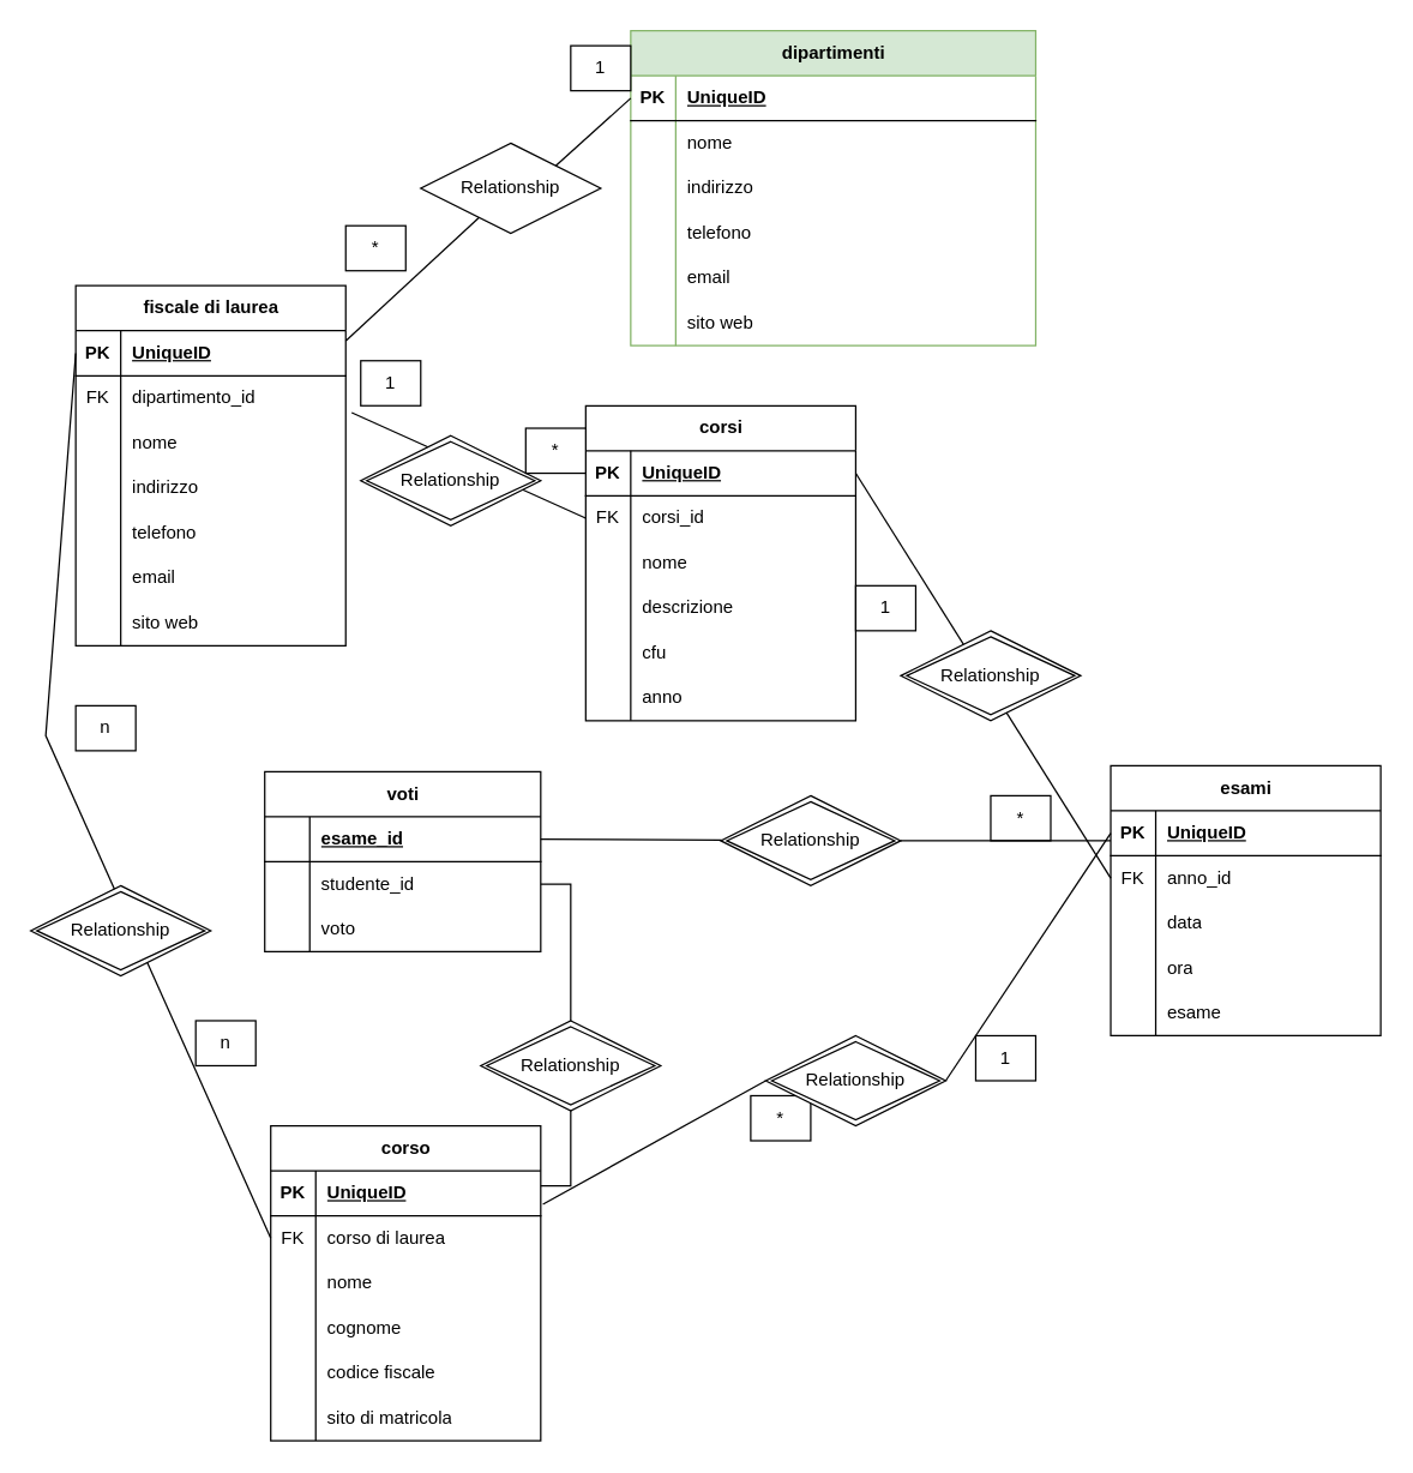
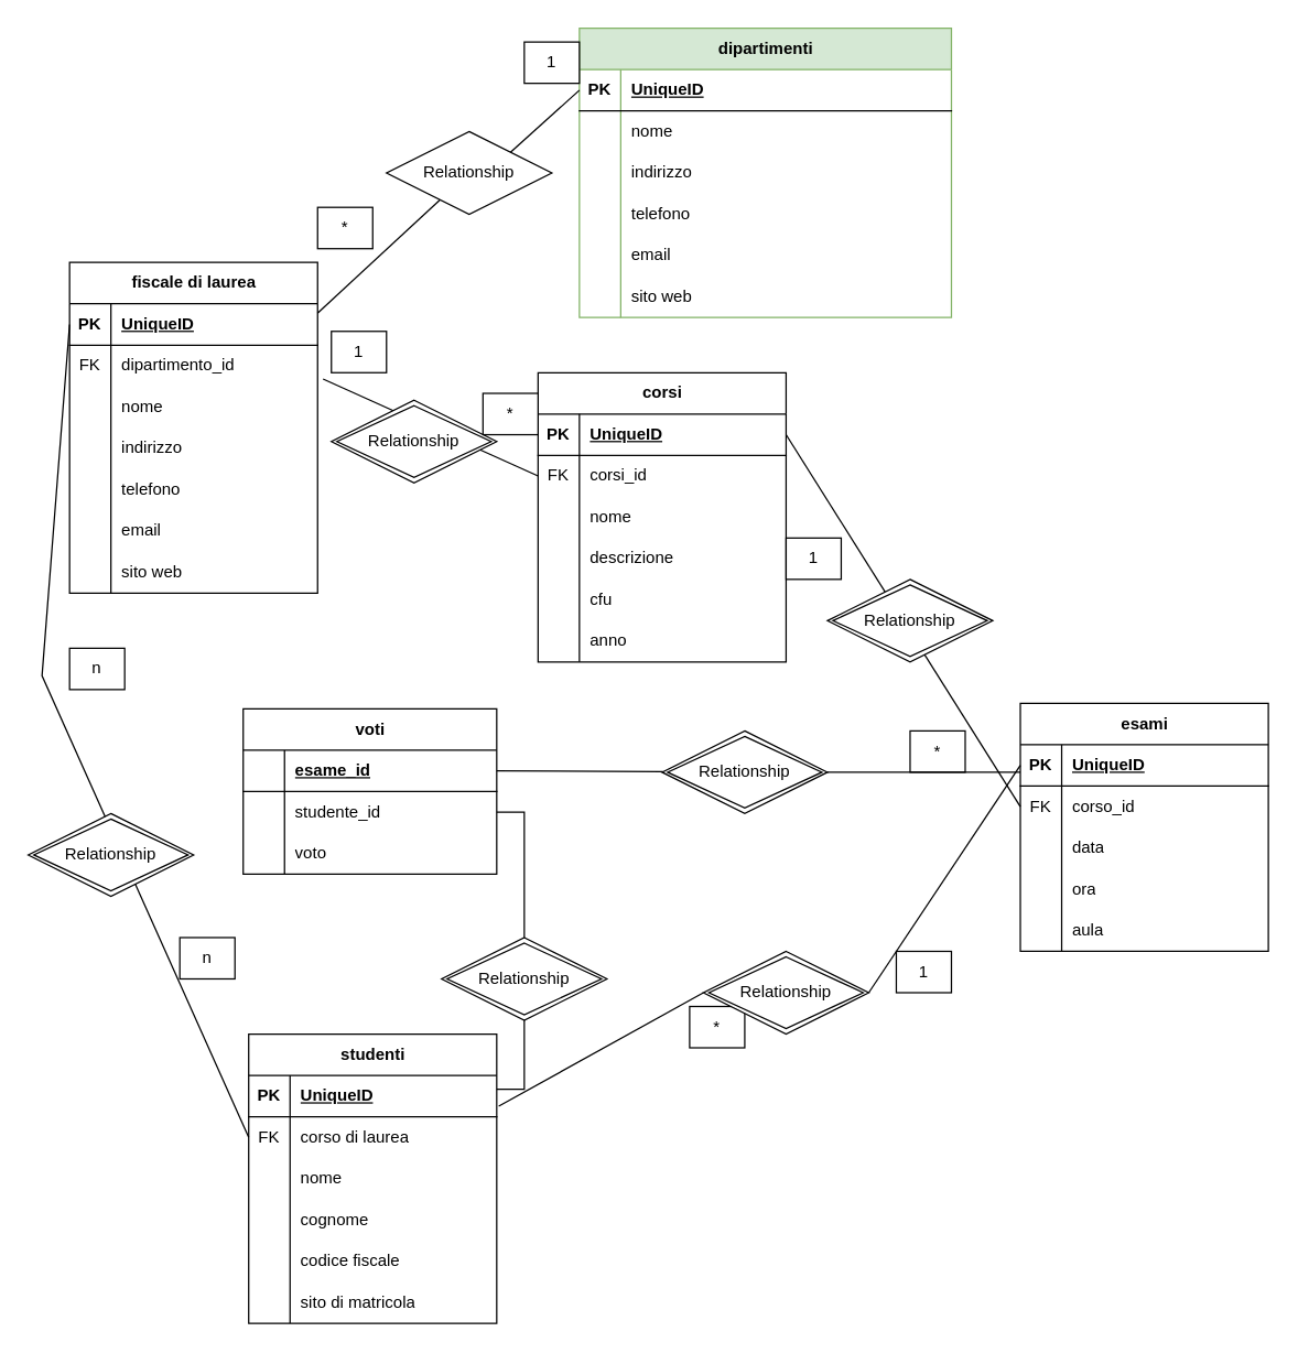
- <mxCell id="77" value="anno_id" style="shape=partialRectangle;connectable=0;fillColor=none;top=0;left=0;bottom=0;right=0;align=left;spacingLeft=6;overflow=hidden;whiteSpace=wrap;html=1;" vertex="1" parent="75"><mxGeometry x="30" width="150" height="30" as="geometry"><mxRectangle width="150" height="30" as="alternateBounds" /></mxGeometry></mxCell>
+ <mxCell id="77" value="corso_id" style="shape=partialRectangle;connectable=0;fillColor=none;top=0;left=0;bottom=0;right=0;align=left;spacingLeft=6;overflow=hidden;whiteSpace=wrap;html=1;" vertex="1" parent="75"><mxGeometry x="30" width="150" height="30" as="geometry"><mxRectangle width="150" height="30" as="alternateBounds" /></mxGeometry></mxCell>
- <mxCell id="86" value="esame" style="shape=partialRectangle;connectable=0;fillColor=none;top=0;left=0;bottom=0;right=0;align=left;spacingLeft=6;overflow=hidden;whiteSpace=wrap;html=1;" vertex="1" parent="84"><mxGeometry x="30" width="150" height="30" as="geometry"><mxRectangle width="150" height="30" as="alternateBounds" /></mxGeometry></mxCell>
+ <mxCell id="86" value="aula" style="shape=partialRectangle;connectable=0;fillColor=none;top=0;left=0;bottom=0;right=0;align=left;spacingLeft=6;overflow=hidden;whiteSpace=wrap;html=1;" vertex="1" parent="84"><mxGeometry x="30" width="150" height="30" as="geometry"><mxRectangle width="150" height="30" as="alternateBounds" /></mxGeometry></mxCell>
- <mxCell id="91" value="corso" style="shape=table;startSize=30;container=1;collapsible=1;childLayout=tableLayout;fixedRows=1;rowLines=0;fontStyle=1;align=center;resizeLast=1;html=1;" vertex="1" parent="1"><mxGeometry x="180" y="750" width="180" height="210" as="geometry" /></mxCell>
+ <mxCell id="91" value="studenti" style="shape=table;startSize=30;container=1;collapsible=1;childLayout=tableLayout;fixedRows=1;rowLines=0;fontStyle=1;align=center;resizeLast=1;html=1;" vertex="1" parent="1"><mxGeometry x="180" y="750" width="180" height="210" as="geometry" /></mxCell>
